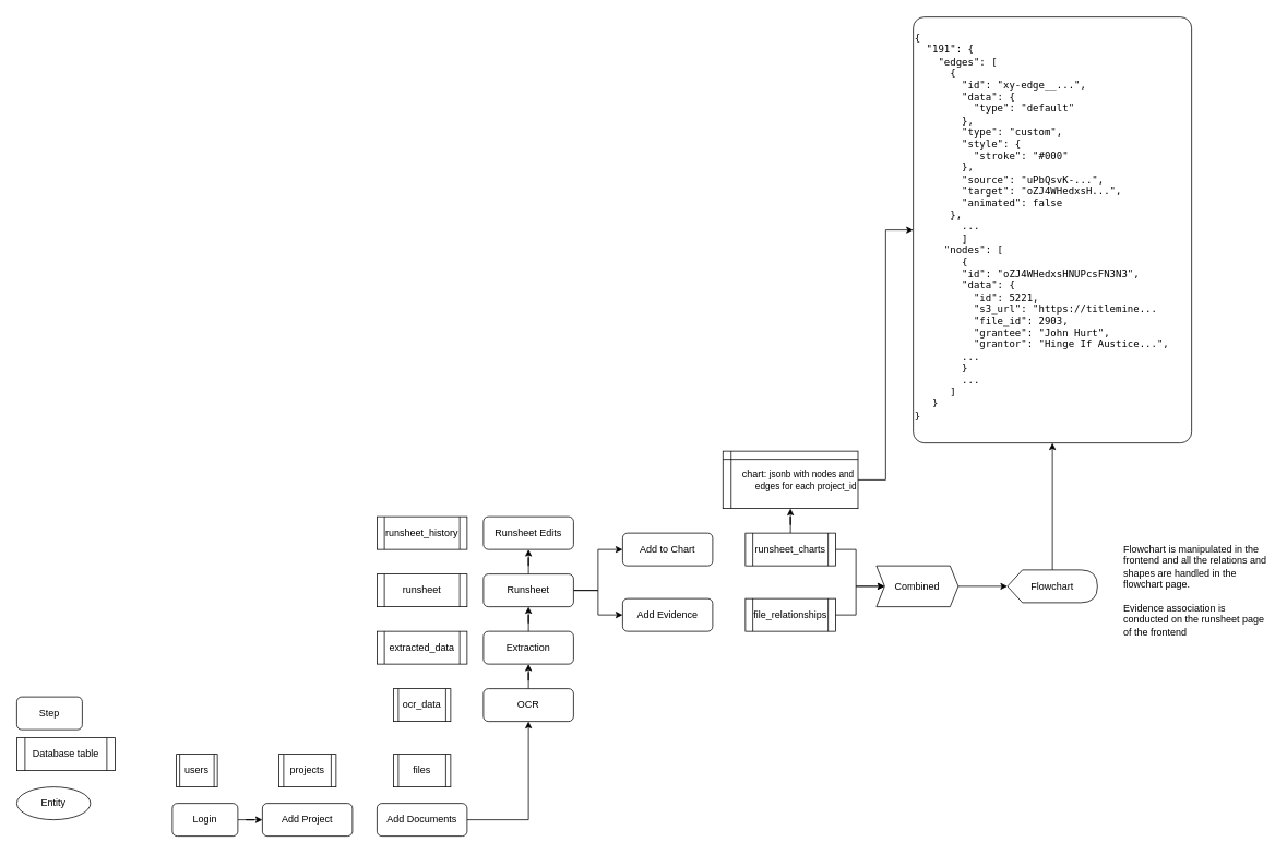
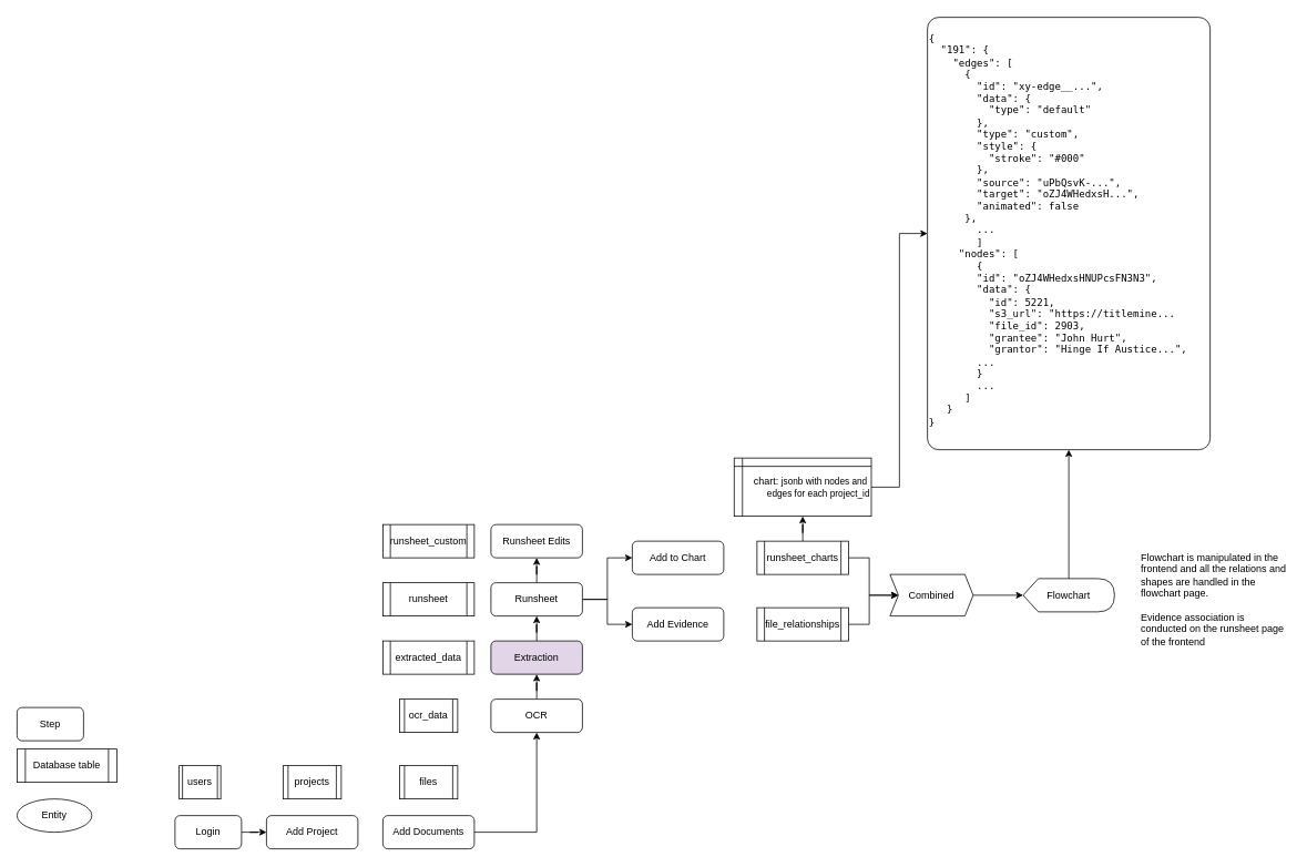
- <mxCell id="24" value="runsheet_history" style="shape=process;whiteSpace=wrap;html=1;backgroundOutline=1;size=0.083;" vertex="1" parent="1"><mxGeometry x="460" y="630" width="110" height="40" as="geometry" /></mxCell>
+ <mxCell id="24" value="runsheet_custom" style="shape=process;whiteSpace=wrap;html=1;backgroundOutline=1;size=0.083;" vertex="1" parent="1"><mxGeometry x="460" y="630" width="110" height="40" as="geometry" /></mxCell>
- <mxCell id="16" value="Extraction" style="rounded=1;whiteSpace=wrap;html=1;" vertex="1" parent="1"><mxGeometry x="590" y="770" width="110" height="40" as="geometry" /></mxCell>
+ <mxCell id="16" value="Extraction" style="rounded=1;whiteSpace=wrap;html=1;fillColor=#e1d5e7;" vertex="1" parent="1"><mxGeometry x="590" y="770" width="110" height="40" as="geometry" /></mxCell>
